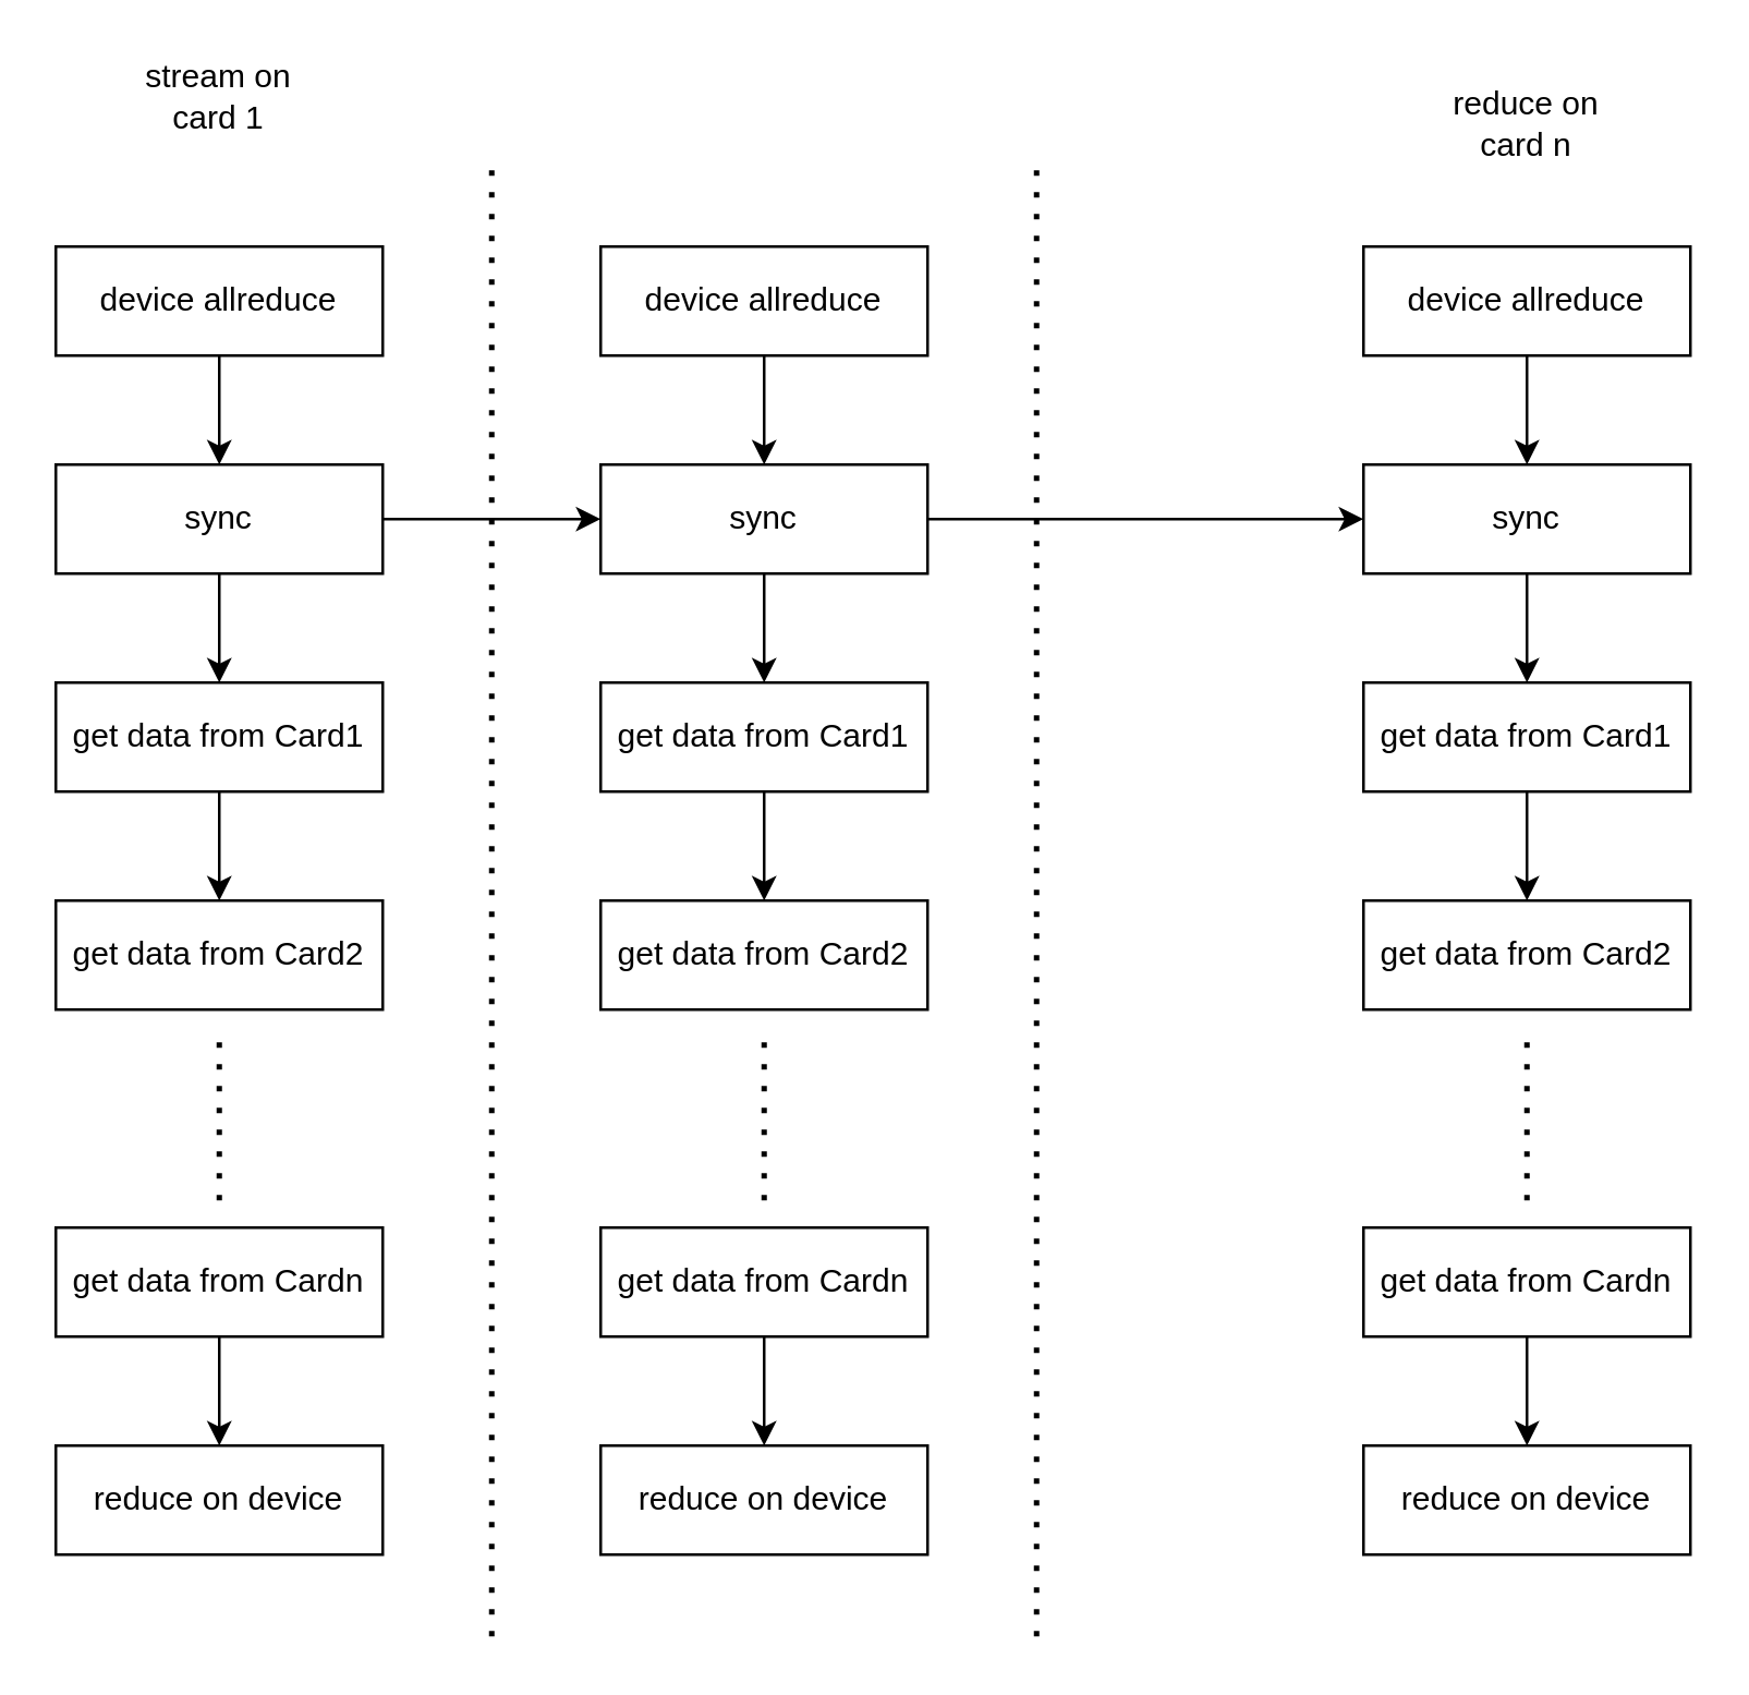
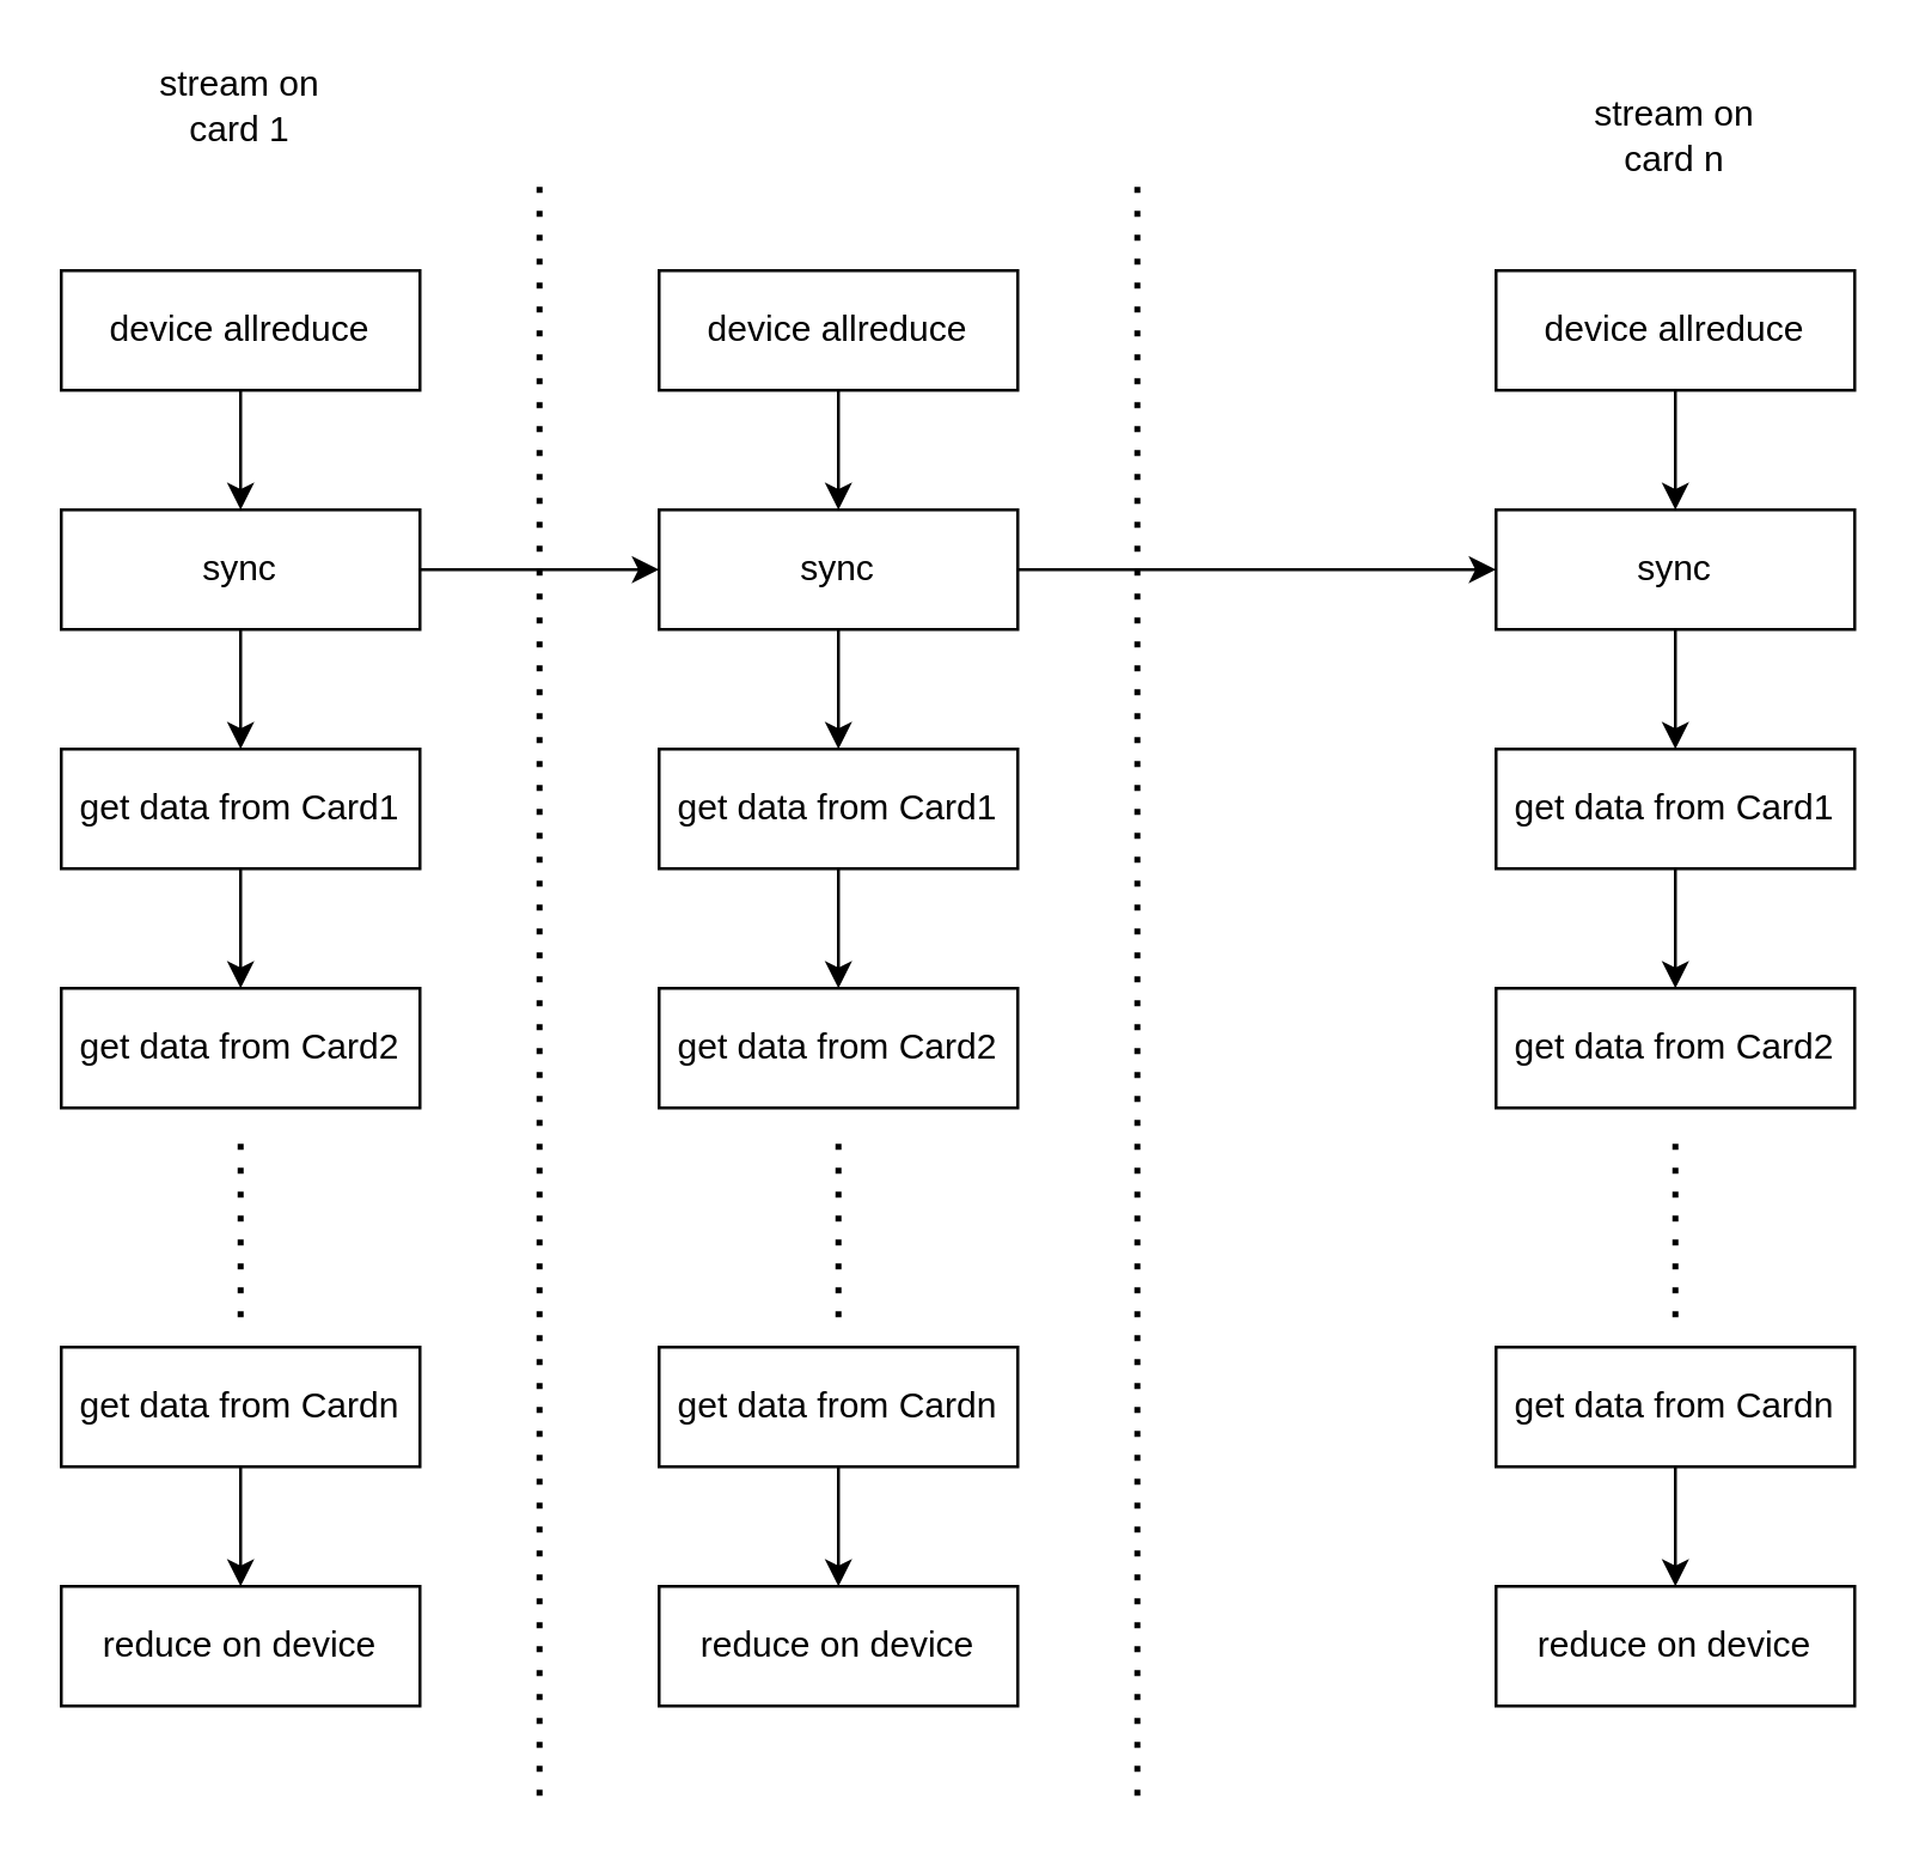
- <mxCell id="40" value="reduce on card n" style="text;html=1;strokeColor=none;fillColor=none;align=center;verticalAlign=middle;whiteSpace=wrap;rounded=0;" vertex="1" parent="1"><mxGeometry x="530" y="30" width="60" height="30" as="geometry" /></mxCell>
+ <mxCell id="40" value="stream on card n" style="text;html=1;strokeColor=none;fillColor=none;align=center;verticalAlign=middle;whiteSpace=wrap;rounded=0;" vertex="1" parent="1"><mxGeometry x="530" y="30" width="60" height="30" as="geometry" /></mxCell>
